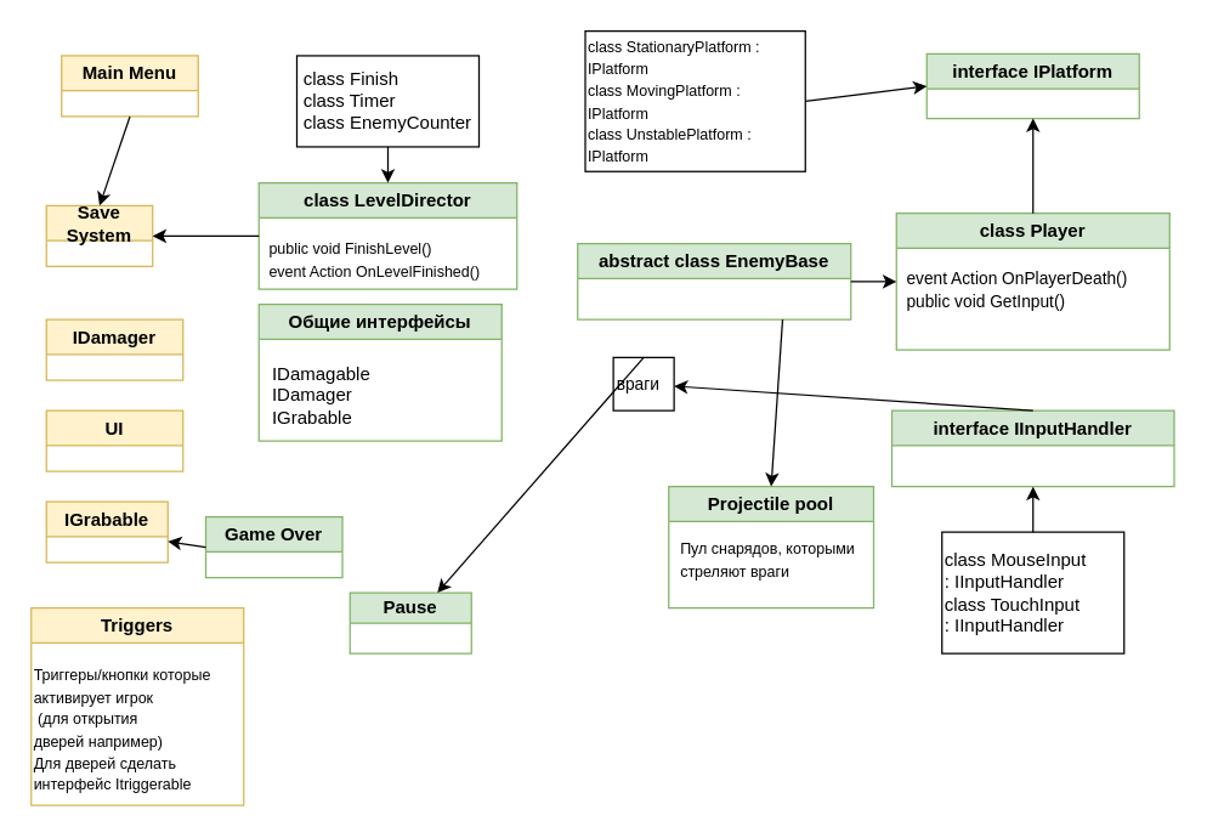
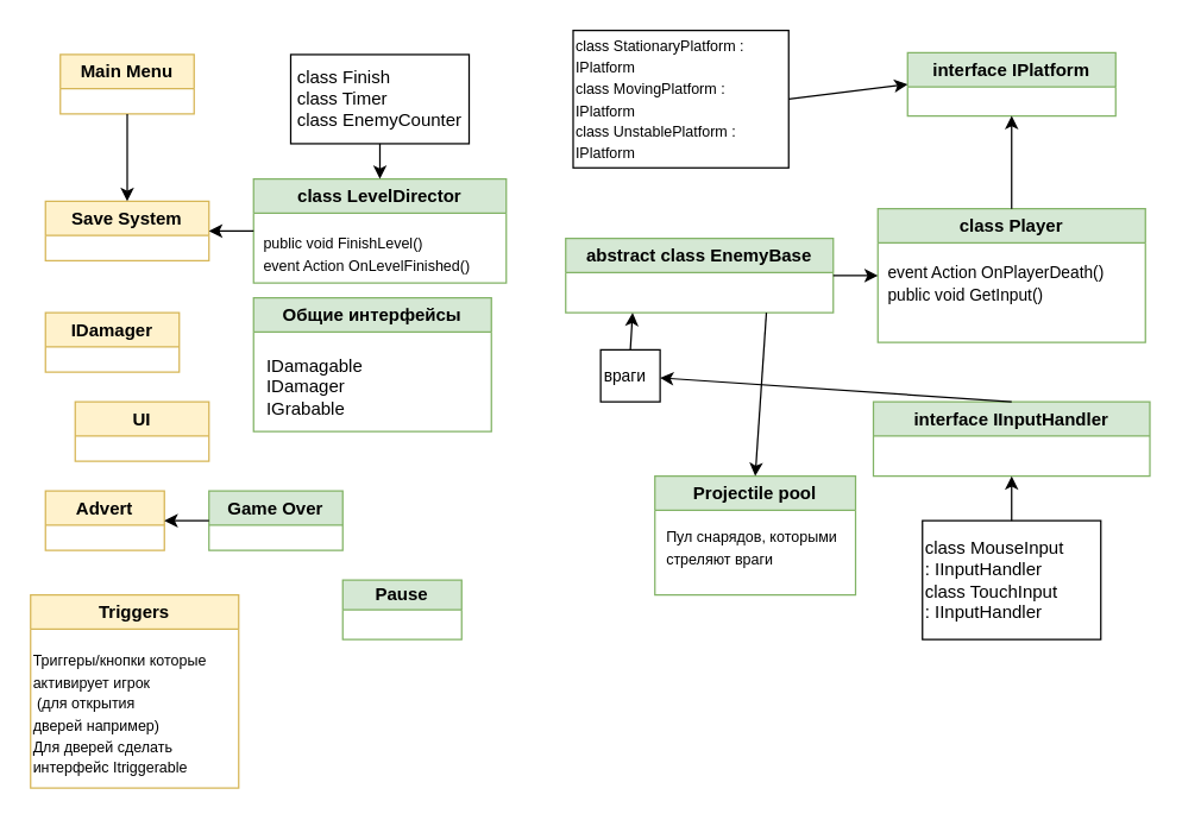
- <mxCell id="5" value="Save System" style="swimlane;whiteSpace=wrap;html=1;fillColor=#fff2cc;strokeColor=#d6b656;" parent="1" vertex="1"><mxGeometry x="30" y="135" width="70" height="40" as="geometry" /></mxCell>
+ <mxCell id="5" value="Save System" style="swimlane;whiteSpace=wrap;html=1;fillColor=#fff2cc;strokeColor=#d6b656;" parent="1" vertex="1"><mxGeometry x="30" y="135" width="110" height="40" as="geometry" /></mxCell>
- <mxCell id="3" value="UI" style="swimlane;whiteSpace=wrap;html=1;fillColor=#fff2cc;strokeColor=#d6b656;" parent="1" vertex="1"><mxGeometry x="30" y="270" width="90" height="40" as="geometry" /></mxCell>
+ <mxCell id="3" value="UI" style="swimlane;whiteSpace=wrap;html=1;fillColor=#fff2cc;strokeColor=#d6b656;" parent="1" vertex="1"><mxGeometry x="50" y="270" width="90" height="40" as="geometry" /></mxCell>
- <mxCell id="35" value="" style="endArrow=classic;html=1;rounded=0;exitX=0.5;exitY=0;exitDx=0;exitDy=0;" edge="1" parent="1" source="34" target="29"><mxGeometry width="50" height="50" relative="1" as="geometry"><mxPoint x="450" y="230" as="sourcePoint" /><mxPoint x="500" y="180" as="targetPoint" /></mxGeometry></mxCell>
+ <mxCell id="35" value="" style="endArrow=classic;html=1;rounded=0;exitX=0.5;exitY=0;exitDx=0;exitDy=0;entryX=0.25;entryY=1;entryDx=0;entryDy=0;" edge="1" parent="1" source="34" target="20"><mxGeometry width="50" height="50" relative="1" as="geometry"><mxPoint x="450" y="230" as="sourcePoint" /><mxPoint x="500" y="180" as="targetPoint" /></mxGeometry></mxCell>
- <mxCell id="7" value="IGrabable" style="swimlane;whiteSpace=wrap;html=1;fillColor=#fff2cc;strokeColor=#d6b656;" parent="1" vertex="1"><mxGeometry x="30" y="330" width="80" height="40" as="geometry" /></mxCell>
+ <mxCell id="7" value="Advert" style="swimlane;whiteSpace=wrap;html=1;fillColor=#fff2cc;strokeColor=#d6b656;" parent="1" vertex="1"><mxGeometry x="30" y="330" width="80" height="40" as="geometry" /></mxCell>
- <mxCell id="12" value="Game Over" style="swimlane;whiteSpace=wrap;html=1;fillColor=#d5e8d4;strokeColor=#82b366;" parent="1" vertex="1"><mxGeometry x="135" y="340" width="90" height="40" as="geometry" /></mxCell>
+ <mxCell id="12" value="Game Over" style="swimlane;whiteSpace=wrap;html=1;fillColor=#d5e8d4;strokeColor=#82b366;" parent="1" vertex="1"><mxGeometry x="140" y="330" width="90" height="40" as="geometry" /></mxCell>
